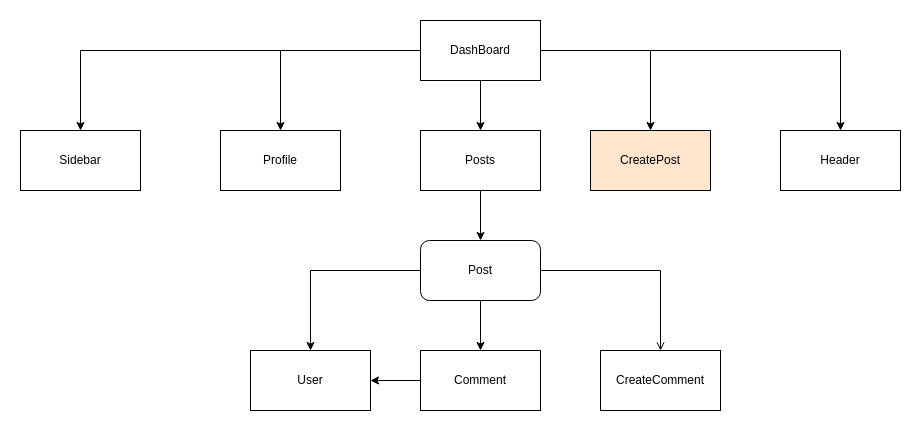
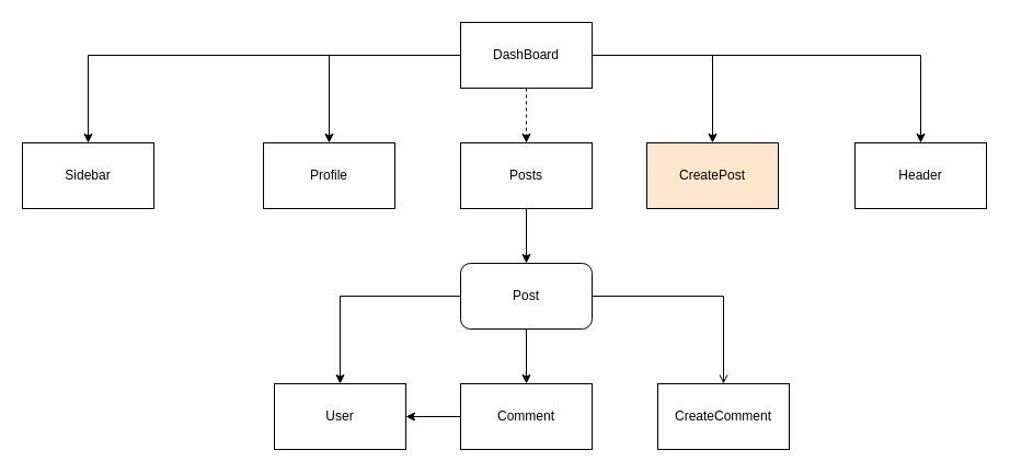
- <mxCell id="3" style="edgeStyle=orthogonalEdgeStyle;rounded=0;orthogonalLoop=1;jettySize=auto;html=1;entryX=0.5;entryY=0;entryDx=0;entryDy=0;" edge="1" parent="1" source="7" target="17"><mxGeometry relative="1" as="geometry" /></mxCell>
+ <mxCell id="3" style="edgeStyle=orthogonalEdgeStyle;rounded=0;orthogonalLoop=1;jettySize=auto;html=1;entryX=0.5;entryY=0;entryDx=0;entryDy=0;dashed=1;" edge="1" parent="1" source="7" target="17"><mxGeometry relative="1" as="geometry" /></mxCell>
- <mxCell id="19" value="Profile" style="rounded=0;whiteSpace=wrap;html=1;" vertex="1" parent="1"><mxGeometry x="220" y="130" width="120" height="60" as="geometry" /></mxCell>
+ <mxCell id="19" value="Profile" style="rounded=0;whiteSpace=wrap;html=1;" vertex="1" parent="1"><mxGeometry x="240" y="130" width="120" height="60" as="geometry" /></mxCell>
